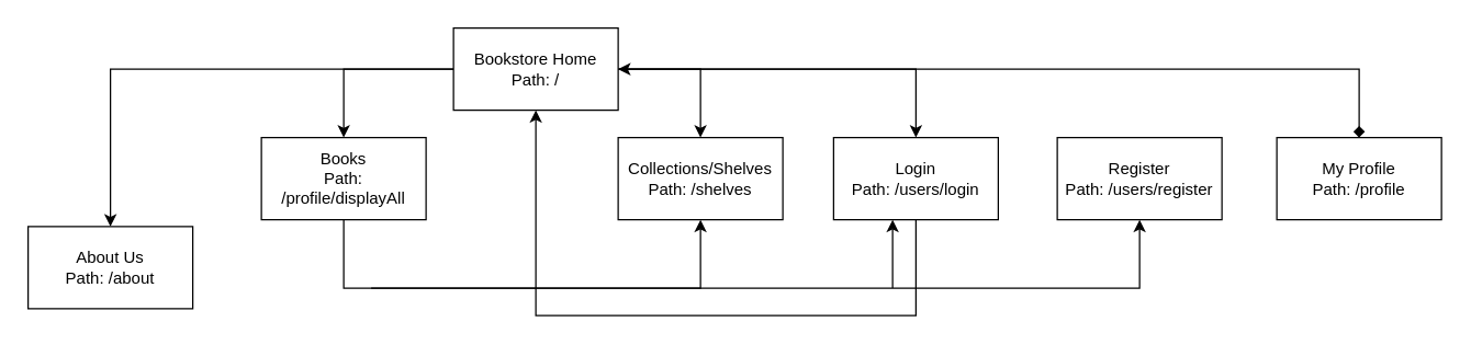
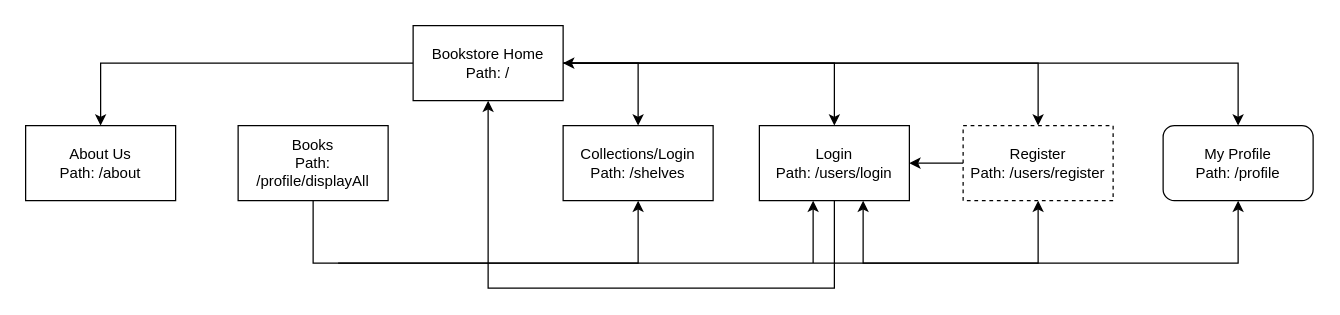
- <mxCell id="3" value="" style="edgeStyle=orthogonalEdgeStyle;rounded=0;orthogonalLoop=1;jettySize=auto;html=1;" parent="1" source="8" target="18" edge="1"><mxGeometry relative="1" as="geometry" /></mxCell>
+ <mxCell id="7" value="" style="edgeStyle=orthogonalEdgeStyle;rounded=0;orthogonalLoop=1;jettySize=auto;html=1;entryX=0.5;entryY=0;entryDx=0;entryDy=0;" edge="1" parent="1" source="8" target="16"><mxGeometry relative="1" as="geometry"><mxPoint x="530" y="50" as="targetPoint" /></mxGeometry></mxCell>
- <mxCell id="6" value="" style="edgeStyle=orthogonalEdgeStyle;rounded=0;orthogonalLoop=1;jettySize=auto;html=1;startArrow=classic;startFill=1;endArrow=diamond;" parent="1" source="8" target="9" edge="1"><mxGeometry relative="1" as="geometry" /></mxCell>
+ <mxCell id="6" value="" style="edgeStyle=orthogonalEdgeStyle;rounded=0;orthogonalLoop=1;jettySize=auto;html=1;startArrow=classic;startFill=1;" parent="1" source="8" target="9" edge="1"><mxGeometry relative="1" as="geometry" /></mxCell>
- <mxCell id="10" value="Collections/Shelves&lt;br&gt;Path: /shelves" style="rounded=0;whiteSpace=wrap;html=1;" parent="1" vertex="1"><mxGeometry x="450" y="100" width="120" height="60" as="geometry" /></mxCell>
+ <mxCell id="10" value="Collections/Login&lt;br&gt;Path: /shelves" style="rounded=0;whiteSpace=wrap;html=1;" parent="1" vertex="1"><mxGeometry x="450" y="100" width="120" height="60" as="geometry" /></mxCell>
+ <mxCell id="15" value="" style="edgeStyle=orthogonalEdgeStyle;rounded=0;orthogonalLoop=1;jettySize=auto;html=1;" edge="1" parent="1" source="16" target="13"><mxGeometry relative="1" as="geometry" /></mxCell>
- <mxCell id="16" value="Register&lt;br&gt;Path: /users/register" style="rounded=0;whiteSpace=wrap;html=1;" parent="1" vertex="1"><mxGeometry x="770" y="100" width="120" height="60" as="geometry" /></mxCell>
+ <mxCell id="16" value="Register&lt;br&gt;Path: /users/register" style="rounded=0;whiteSpace=wrap;html=1;dashed=1;" parent="1" vertex="1"><mxGeometry x="770" y="100" width="120" height="60" as="geometry" /></mxCell>
- <mxCell id="9" value="My Profile&lt;br&gt;Path: /profile" style="rounded=0;whiteSpace=wrap;html=1;" parent="1" vertex="1"><mxGeometry x="930" y="100" width="120" height="60" as="geometry" /></mxCell>
+ <mxCell id="9" value="My Profile&lt;br&gt;Path: /profile" style="whiteSpace=wrap;html=1;rounded=1;" parent="1" vertex="1"><mxGeometry x="930" y="100" width="120" height="60" as="geometry" /></mxCell>
- <mxCell id="19" value="About Us&lt;br&gt;Path: /about" style="rounded=0;whiteSpace=wrap;html=1;" parent="1" vertex="1"><mxGeometry x="20" y="165" width="120" height="60" as="geometry" /></mxCell>
+ <mxCell id="19" value="About Us&lt;br&gt;Path: /about" style="rounded=0;whiteSpace=wrap;html=1;" parent="1" vertex="1"><mxGeometry x="20" y="100" width="120" height="60" as="geometry" /></mxCell>
+ <mxCell id="12" value="" style="edgeStyle=orthogonalEdgeStyle;rounded=0;orthogonalLoop=1;jettySize=auto;html=1;startArrow=classic;startFill=1;entryX=0.5;entryY=1;entryDx=0;entryDy=0;" parent="1" source="13" target="9" edge="1"><mxGeometry relative="1" as="geometry"><Array as="points"><mxPoint x="690" y="210" /><mxPoint x="990" y="210" /></Array></mxGeometry></mxCell>
